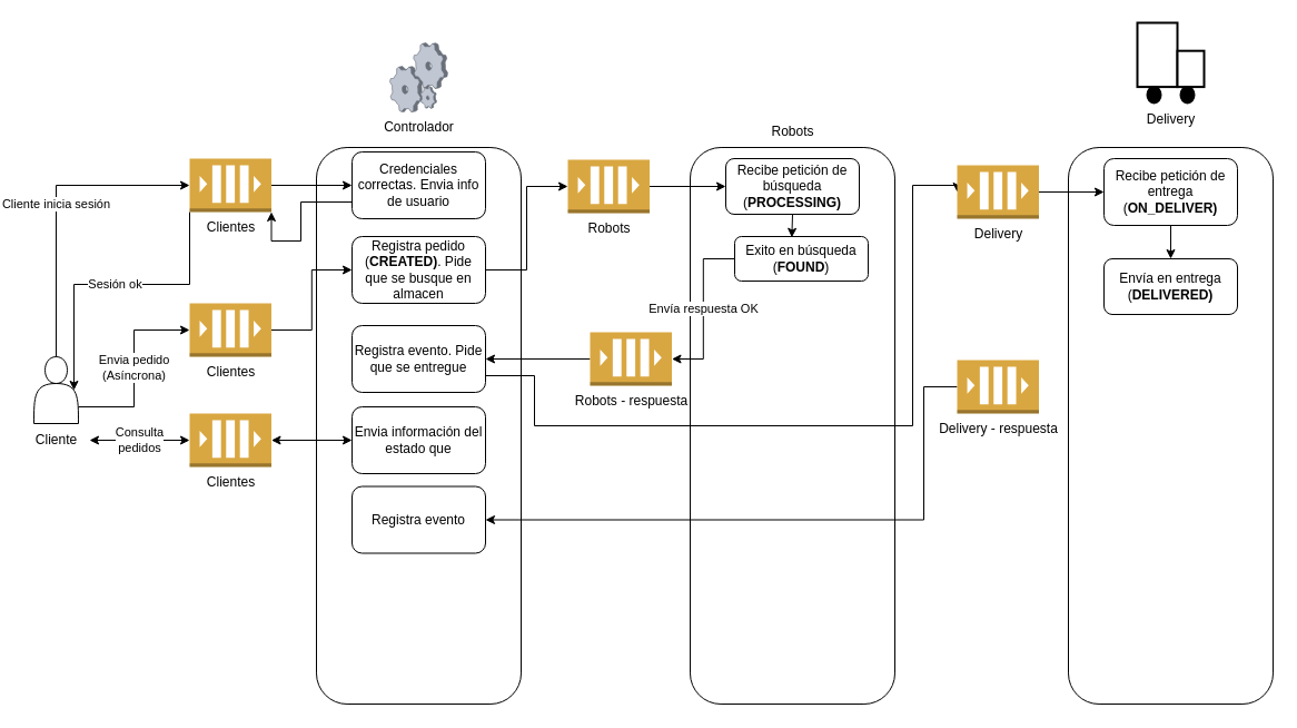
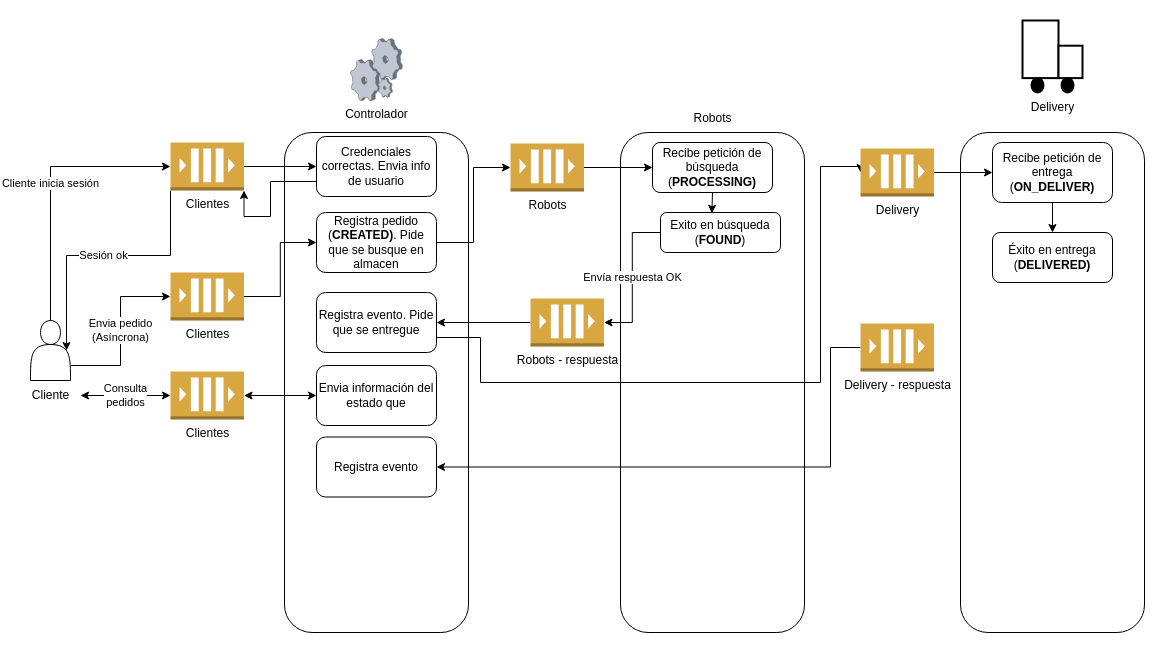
- <mxCell id="45" value="Envía en entrega (&lt;b&gt;DELIVERED)&lt;/b&gt;" style="rounded=1;whiteSpace=wrap;html=1;" vertex="1" parent="1"><mxGeometry x="992" y="232" width="120" height="50" as="geometry" /></mxCell>
+ <mxCell id="45" value="Éxito en entrega (&lt;b&gt;DELIVERED)&lt;/b&gt;" style="rounded=1;whiteSpace=wrap;html=1;" vertex="1" parent="1"><mxGeometry x="992" y="232" width="120" height="50" as="geometry" /></mxCell>
